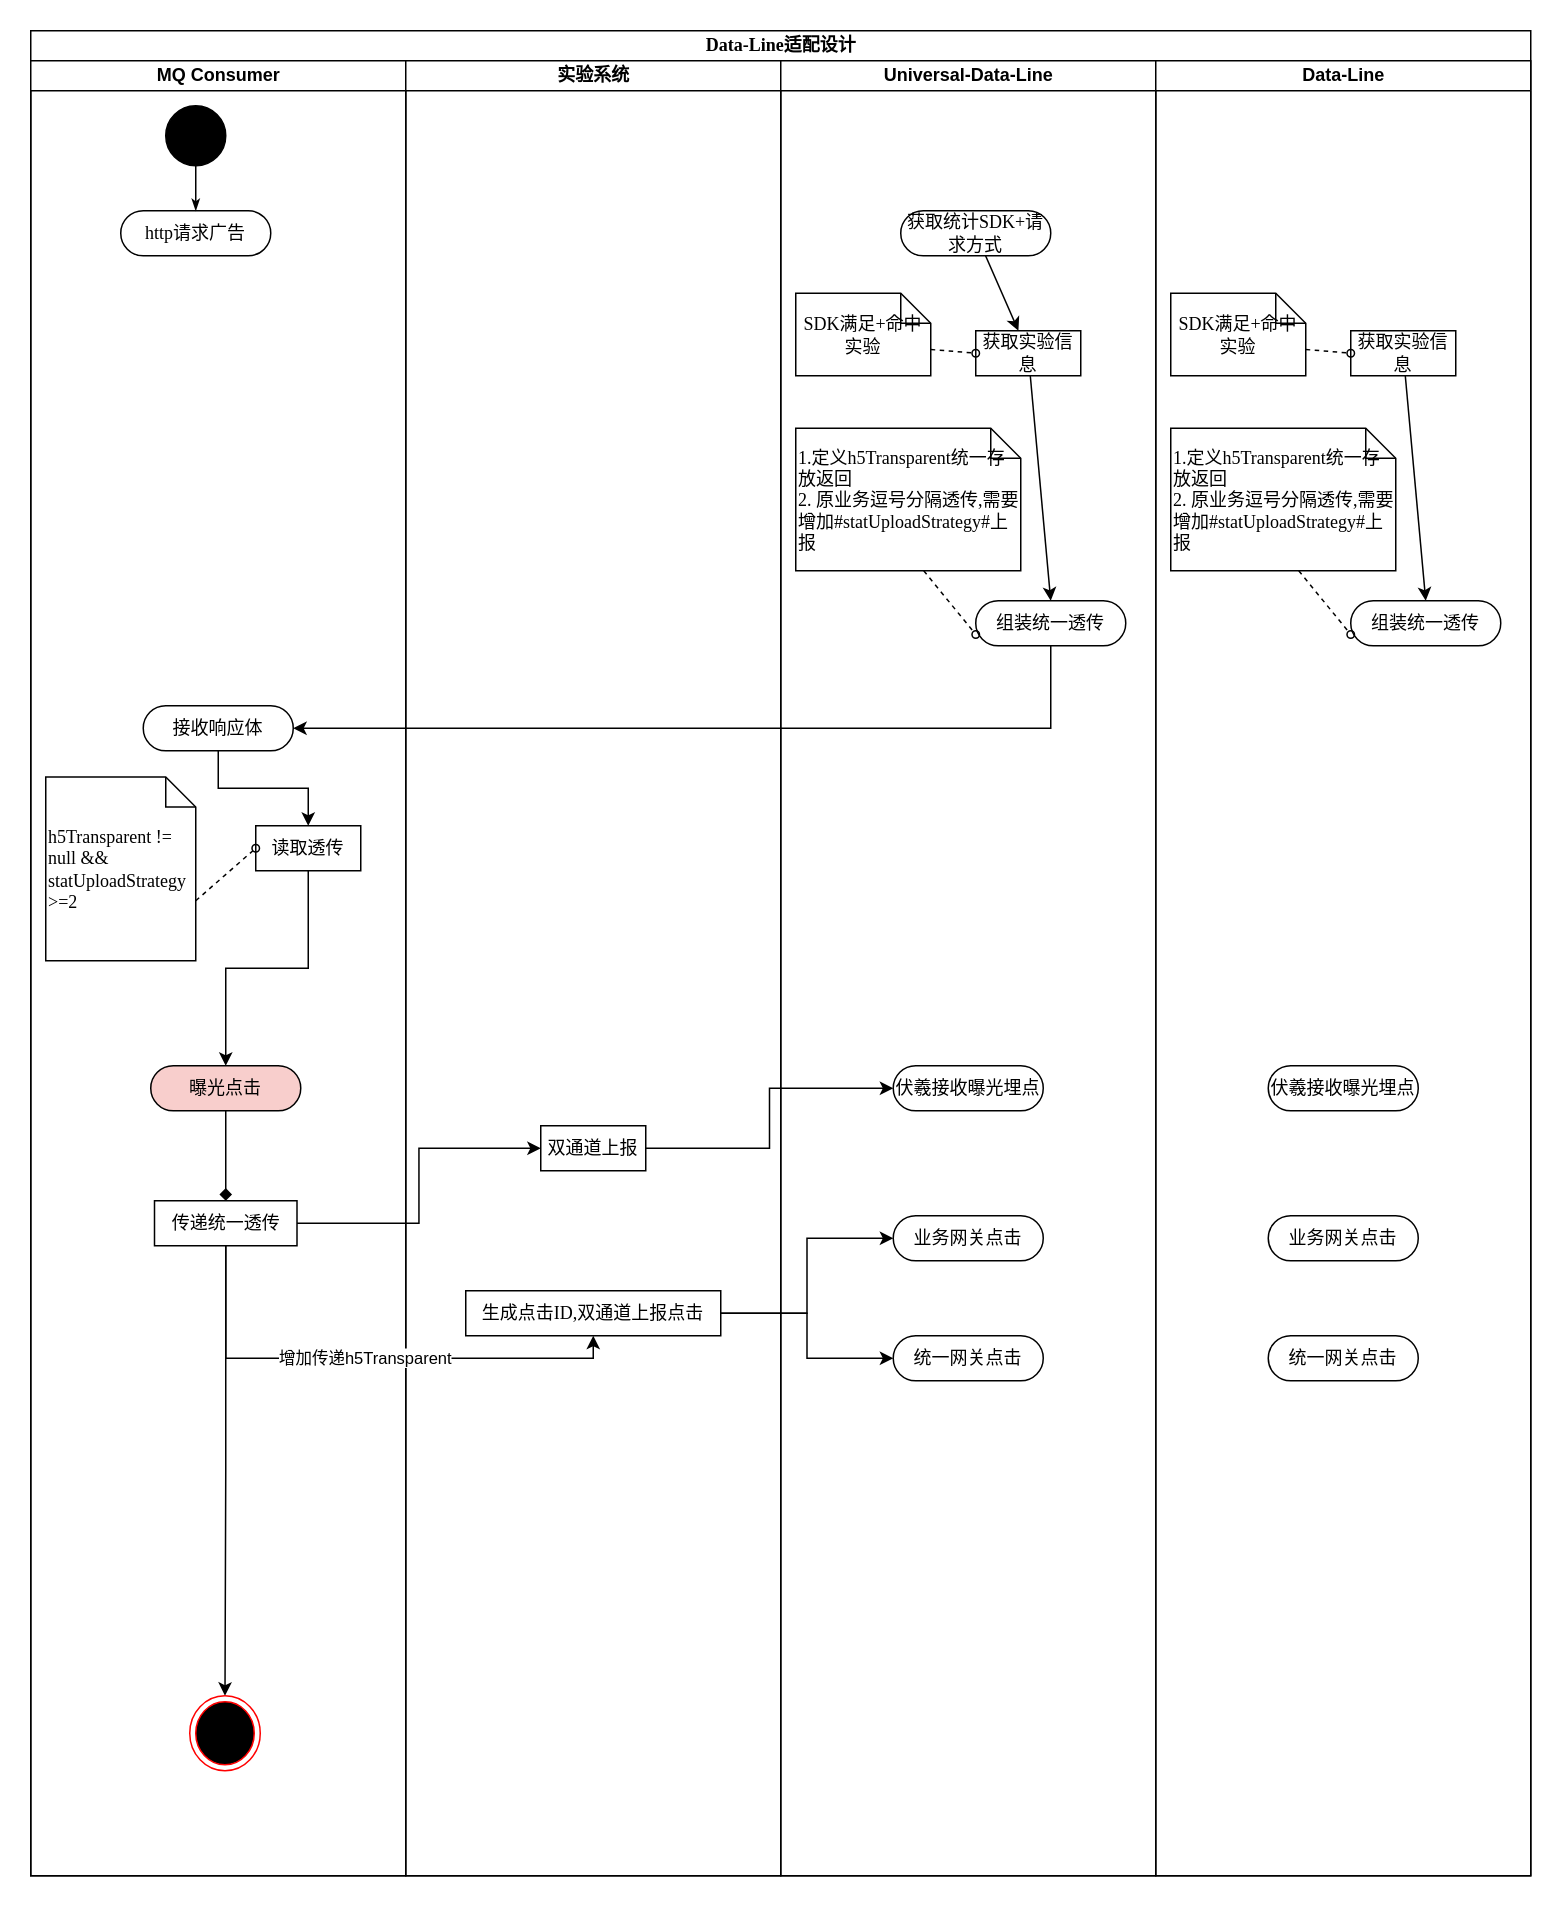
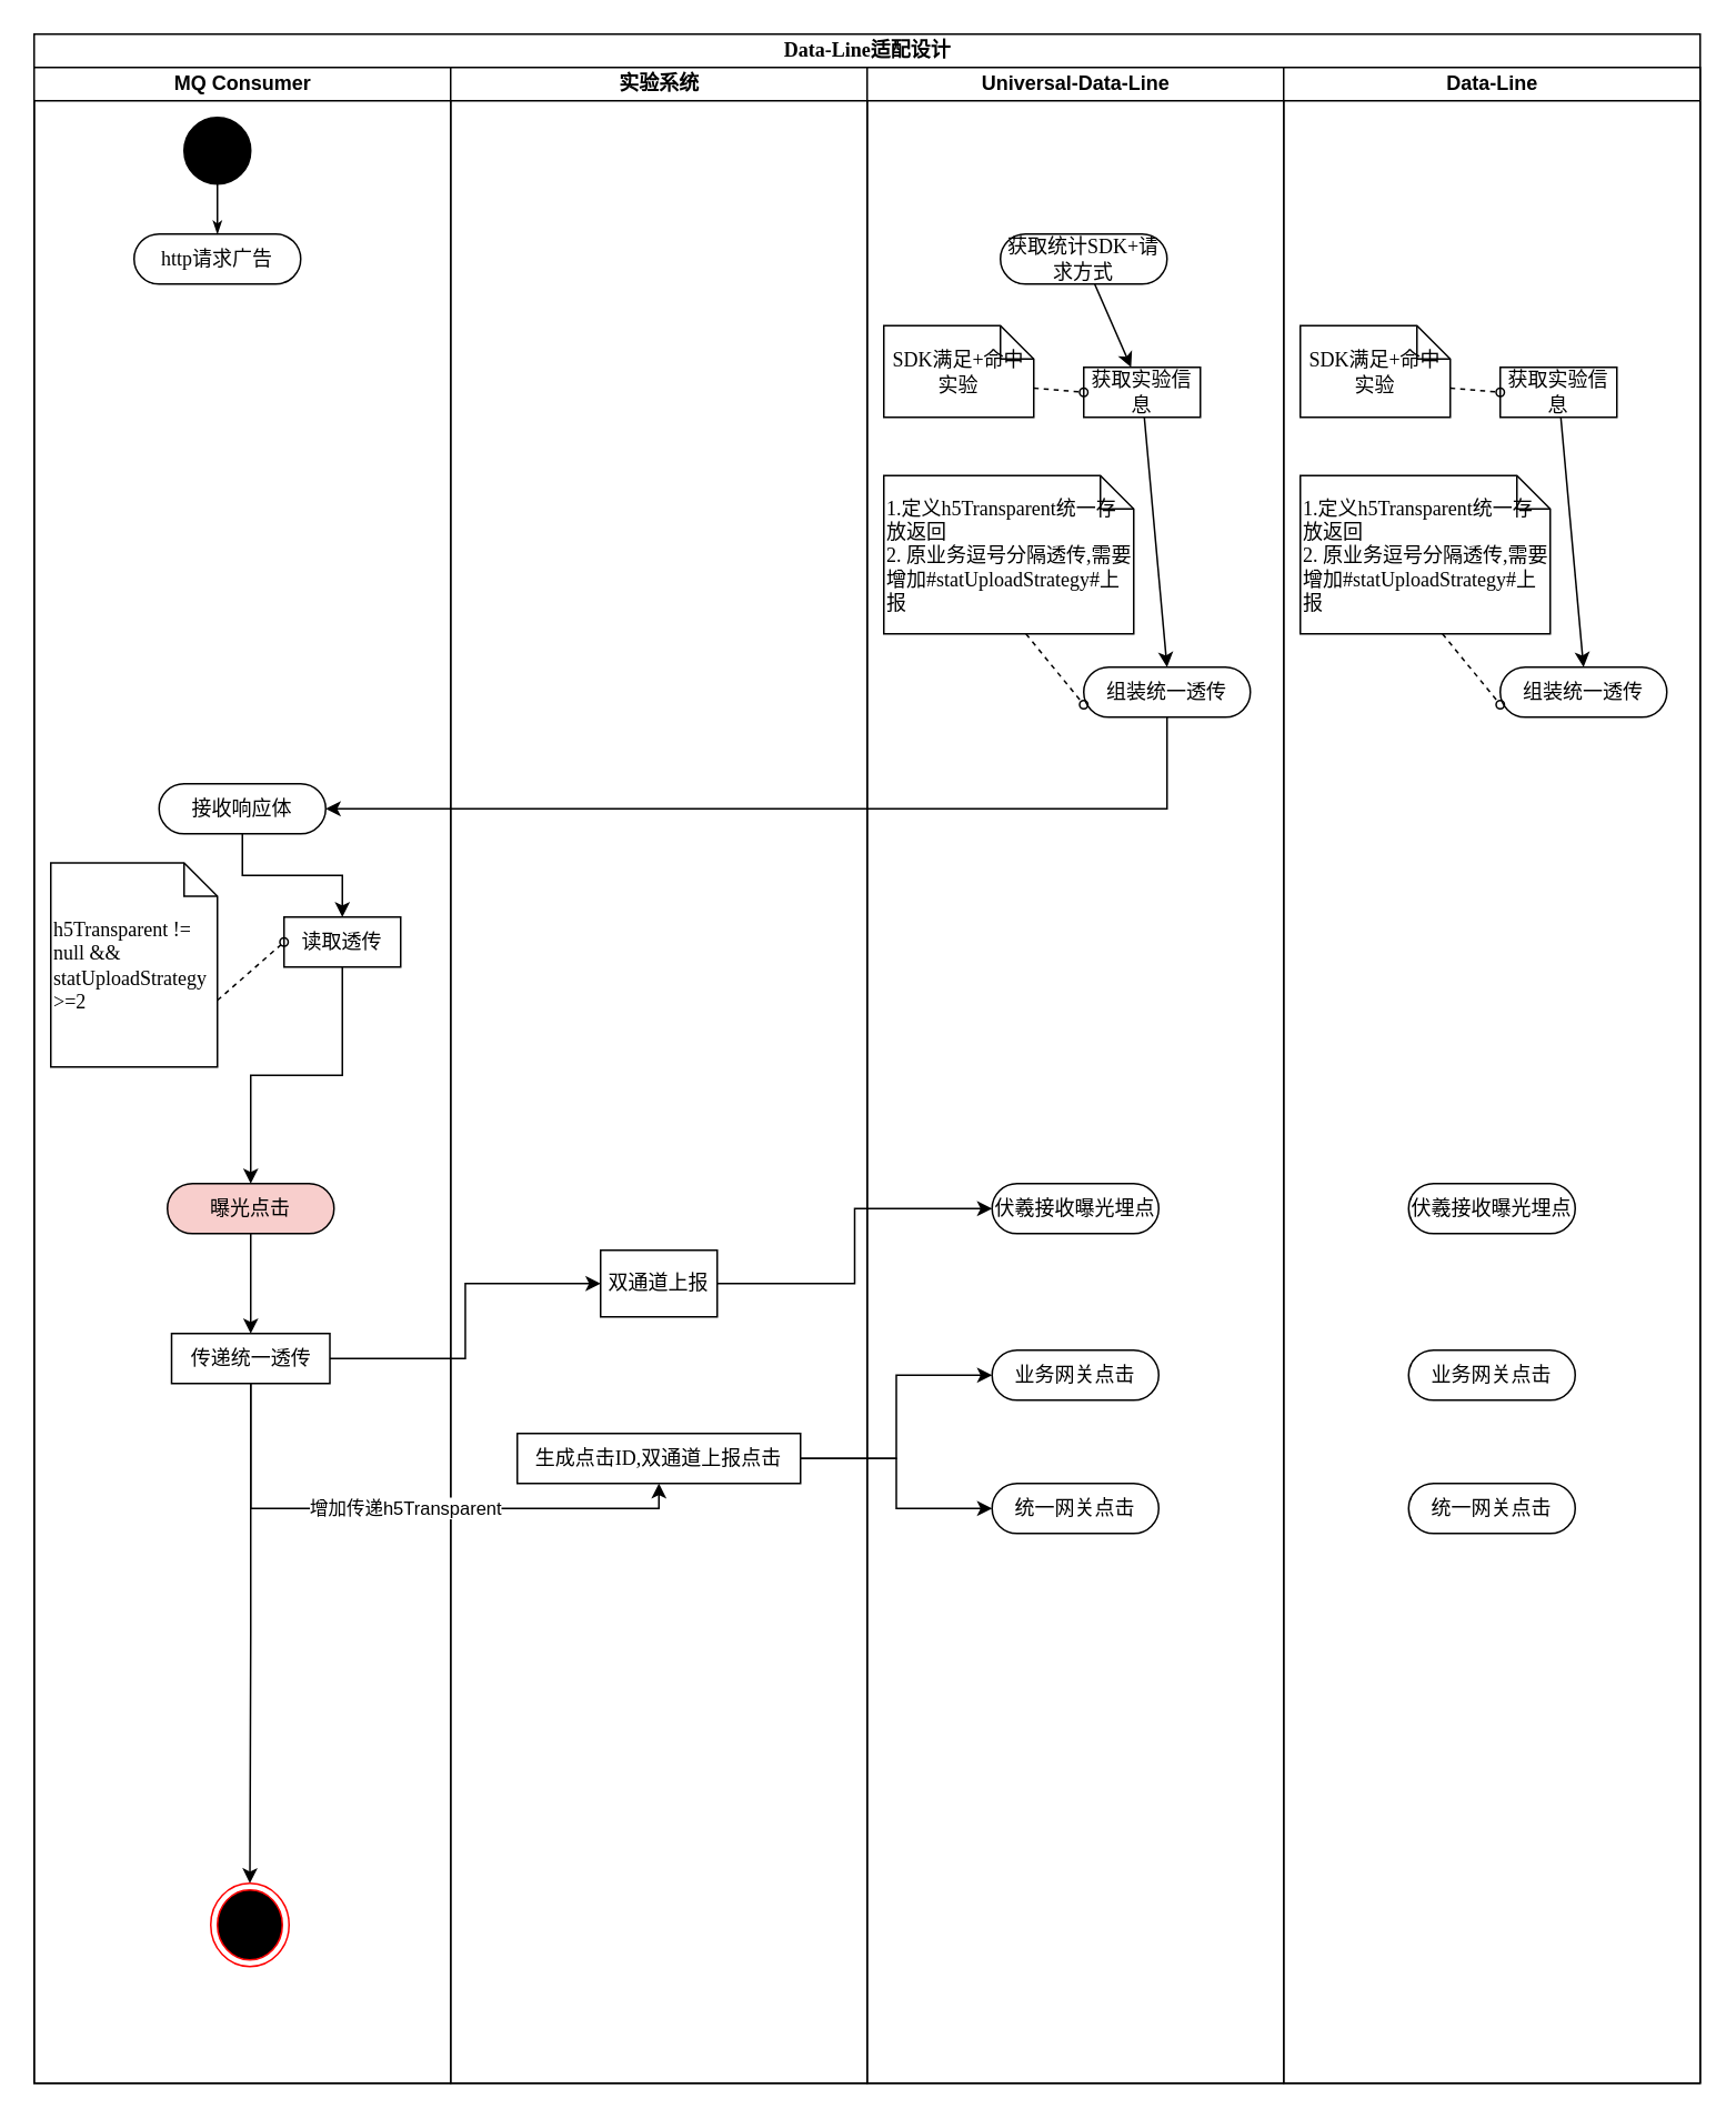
- <mxCell id="19" value="双通道上报" style="rounded=0;whiteSpace=wrap;html=1;shadow=0;comic=0;labelBackgroundColor=none;strokeWidth=1;fontFamily=Verdana;fontSize=12;align=center;arcSize=50;" parent="18" vertex="1"><mxGeometry x="90" y="710" width="70" height="30" as="geometry" /></mxCell>
+ <mxCell id="19" value="双通道上报" style="rounded=0;whiteSpace=wrap;html=1;shadow=0;comic=0;labelBackgroundColor=none;strokeWidth=1;fontFamily=Verdana;fontSize=12;align=center;arcSize=50;" parent="18" vertex="1"><mxGeometry x="90" y="710" width="70" height="40" as="geometry" /></mxCell>
- <mxCell id="13" style="edgeStyle=orthogonalEdgeStyle;rounded=0;orthogonalLoop=1;jettySize=auto;html=1;entryX=0.5;entryY=0;entryDx=0;entryDy=0;endArrow=diamond;" parent="3" source="14" target="16" edge="1"><mxGeometry relative="1" as="geometry" /></mxCell>
+ <mxCell id="13" style="edgeStyle=orthogonalEdgeStyle;rounded=0;orthogonalLoop=1;jettySize=auto;html=1;entryX=0.5;entryY=0;entryDx=0;entryDy=0;" parent="3" source="14" target="16" edge="1"><mxGeometry relative="1" as="geometry" /></mxCell>
